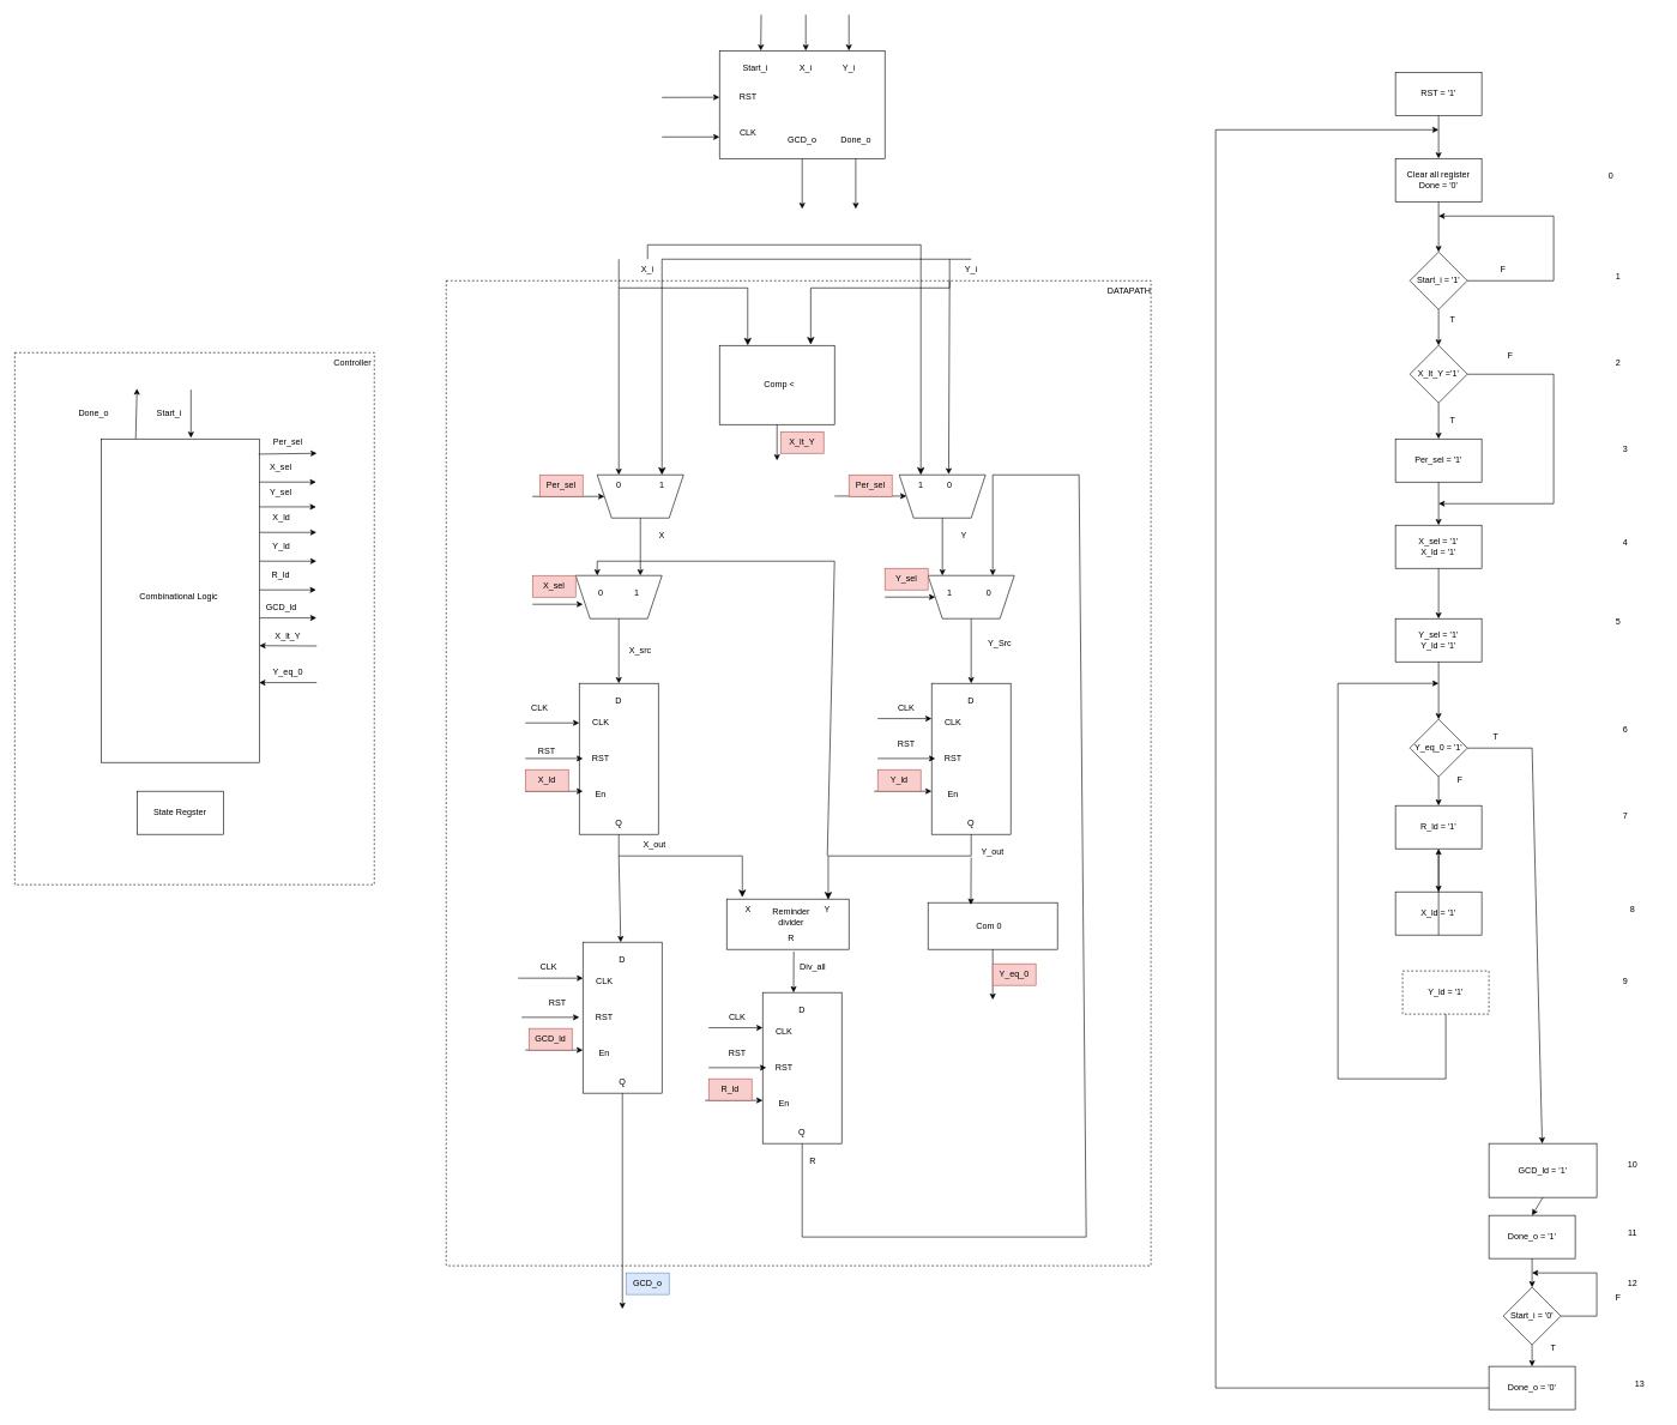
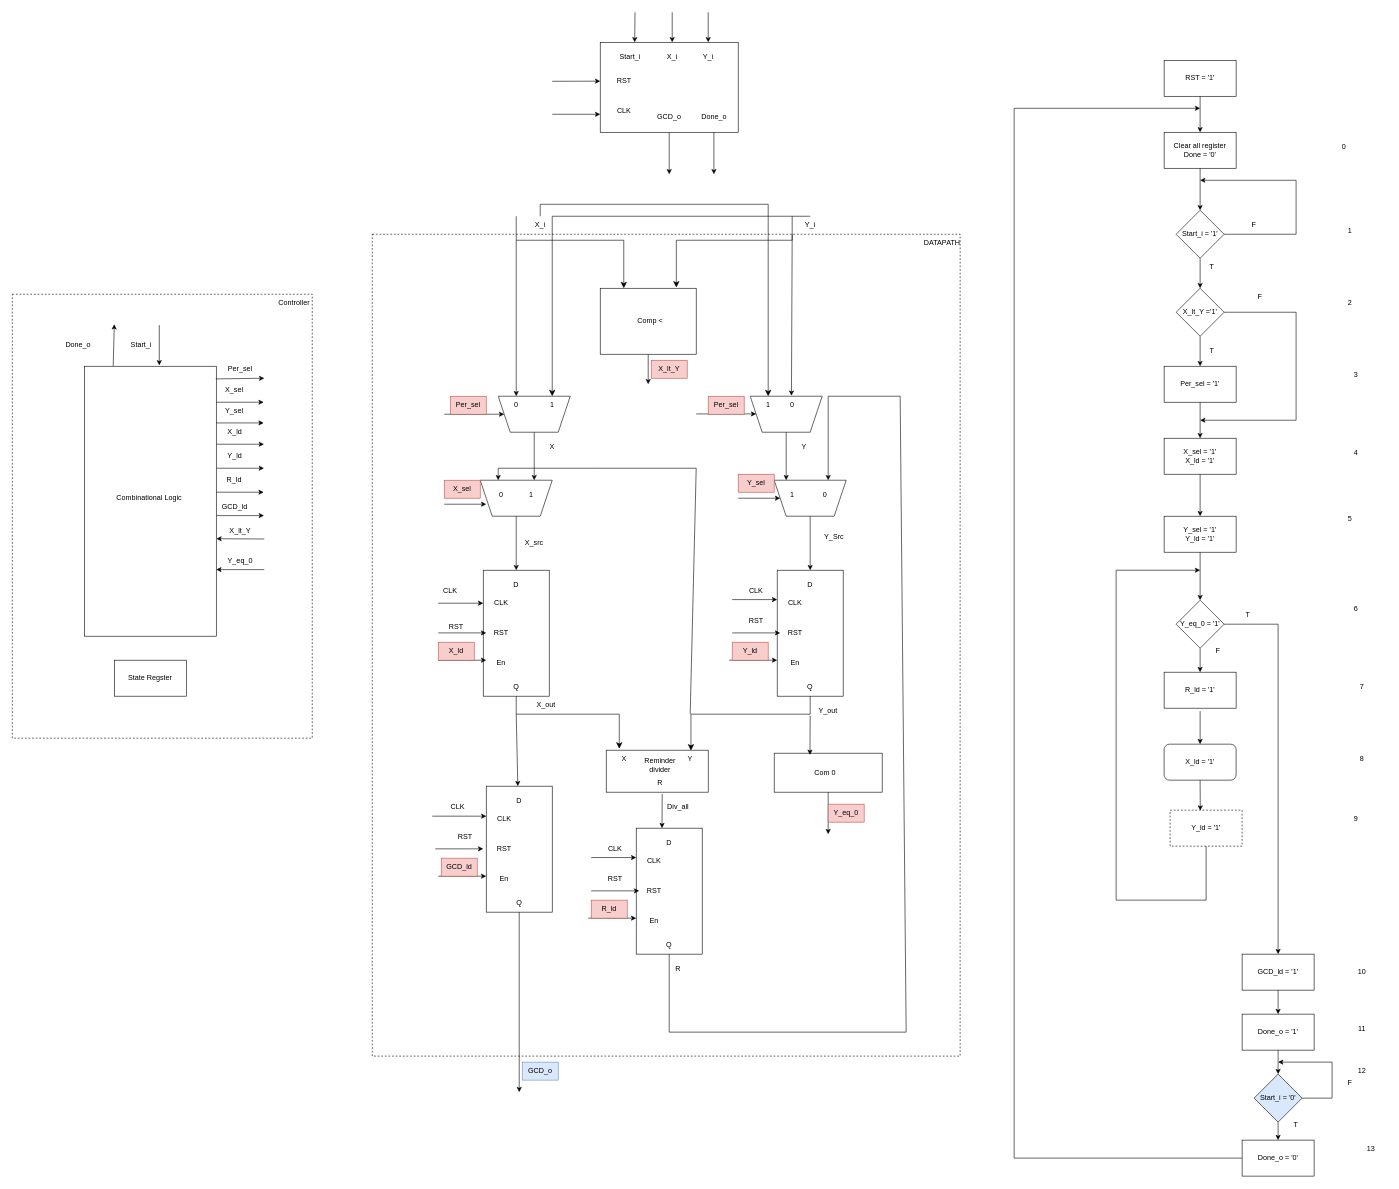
- <mxCell id="213" value="7" style="text;html=1;align=center;verticalAlign=middle;whiteSpace=wrap;rounded=0;" parent="1" vertex="1"><mxGeometry x="2230" y="1120" width="60" height="30" as="geometry" /></mxCell>
+ <mxCell id="213" value="7" style="text;html=1;align=center;verticalAlign=middle;whiteSpace=wrap;rounded=0;" parent="1" vertex="1"><mxGeometry x="2240" y="1130" width="60" height="30" as="geometry" /></mxCell>
- <mxCell id="194" value="" style="endArrow=classic;html=1;rounded=0;exitX=0.5;exitY=1;exitDx=0;exitDy=0;" parent="1" source="192" target="190" edge="1"><mxGeometry width="50" height="50" relative="1" as="geometry"><mxPoint x="2020" y="1312.5" as="sourcePoint" /><mxPoint x="2070" y="1262.5" as="targetPoint" /></mxGeometry></mxCell>
+ <mxCell id="194" value="" style="endArrow=classic;html=1;rounded=0;exitX=0.5;exitY=1;exitDx=0;exitDy=0;entryX=0.419;entryY=0.01;entryDx=0;entryDy=0;entryPerimeter=0;" parent="1" source="192" target="193" edge="1"><mxGeometry width="50" height="50" relative="1" as="geometry"><mxPoint x="2020" y="1312.5" as="sourcePoint" /><mxPoint x="2070" y="1262.5" as="targetPoint" /></mxGeometry></mxCell>
- <mxCell id="192" value="X_ld = '1'" style="rounded=0;whiteSpace=wrap;html=1;" parent="1" vertex="1"><mxGeometry x="1940" y="1240" width="120" height="60" as="geometry" /></mxCell>
+ <mxCell id="192" value="X_ld = '1'" style="whiteSpace=wrap;html=1;rounded=1;" parent="1" vertex="1"><mxGeometry x="1940" y="1240" width="120" height="60" as="geometry" /></mxCell>
- <mxCell id="196" value="GCD_ld = '1'" style="rounded=0;whiteSpace=wrap;html=1;" parent="1" vertex="1"><mxGeometry x="2070" y="1590" width="150" height="75" as="geometry" /></mxCell>
+ <mxCell id="196" value="GCD_ld = '1'" style="rounded=0;whiteSpace=wrap;html=1;" parent="1" vertex="1"><mxGeometry x="2070" y="1590" width="120" height="60" as="geometry" /></mxCell>
- <mxCell id="199" value="Start_i = '0'" style="rhombus;whiteSpace=wrap;html=1;" parent="1" vertex="1"><mxGeometry x="2090" y="1790" width="80" height="80" as="geometry" /></mxCell>
+ <mxCell id="199" value="Start_i = '0'" style="rhombus;whiteSpace=wrap;html=1;fillColor=#dae8fc;" parent="1" vertex="1"><mxGeometry x="2090" y="1790" width="80" height="80" as="geometry" /></mxCell>
- <mxCell id="219" value="13" style="text;html=1;align=center;verticalAlign=middle;whiteSpace=wrap;rounded=0;" parent="1" vertex="1"><mxGeometry x="2250" y="1910" width="60" height="30" as="geometry" /></mxCell>
+ <mxCell id="219" value="13" style="text;html=1;align=center;verticalAlign=middle;whiteSpace=wrap;rounded=0;" parent="1" vertex="1"><mxGeometry x="2255" y="1900" width="60" height="30" as="geometry" /></mxCell>
